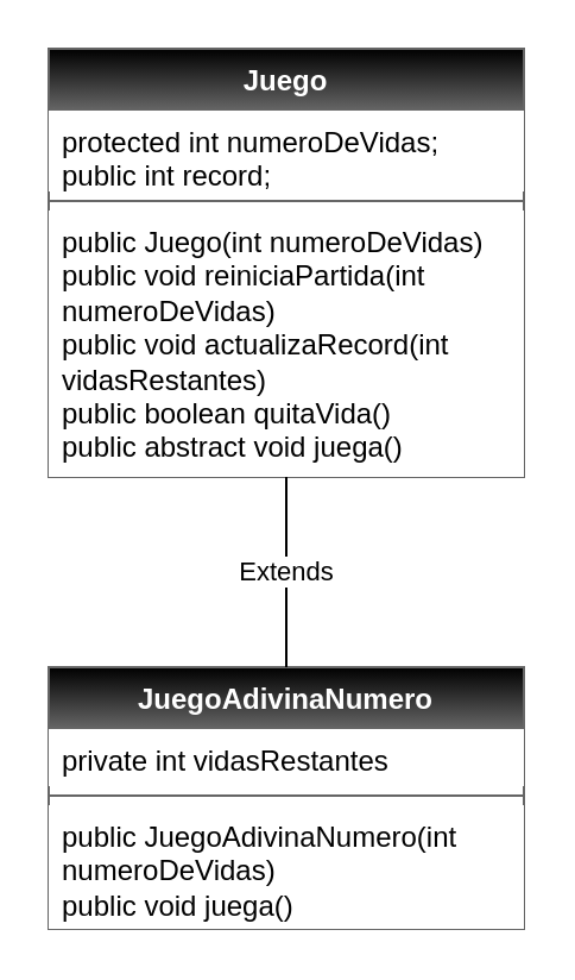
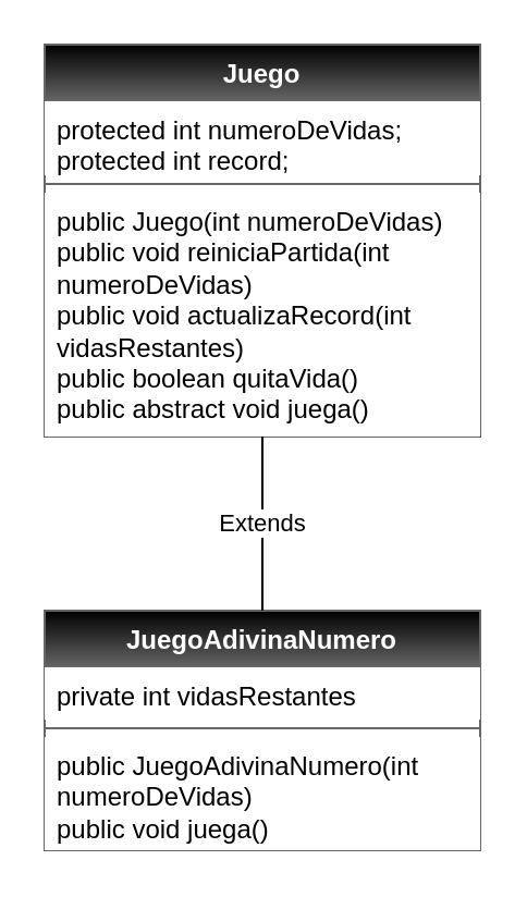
- <mxCell id="3" value="protected int numeroDeVidas;&lt;div&gt;public int record;&lt;/div&gt;" style="text;strokeColor=none;fillColor=#FFFFFF;align=left;verticalAlign=top;spacingLeft=4;spacingRight=4;overflow=hidden;rotatable=0;points=[[0,0.5],[1,0.5]];portConstraint=eastwest;whiteSpace=wrap;html=1;" parent="2" vertex="1"><mxGeometry y="26" width="200" height="34" as="geometry" /></mxCell>
+ <mxCell id="3" value="protected int numeroDeVidas;&lt;div&gt;protected int record;&lt;/div&gt;" style="text;strokeColor=none;fillColor=#FFFFFF;align=left;verticalAlign=top;spacingLeft=4;spacingRight=4;overflow=hidden;rotatable=0;points=[[0,0.5],[1,0.5]];portConstraint=eastwest;whiteSpace=wrap;html=1;" parent="2" vertex="1"><mxGeometry y="26" width="200" height="34" as="geometry" /></mxCell>
